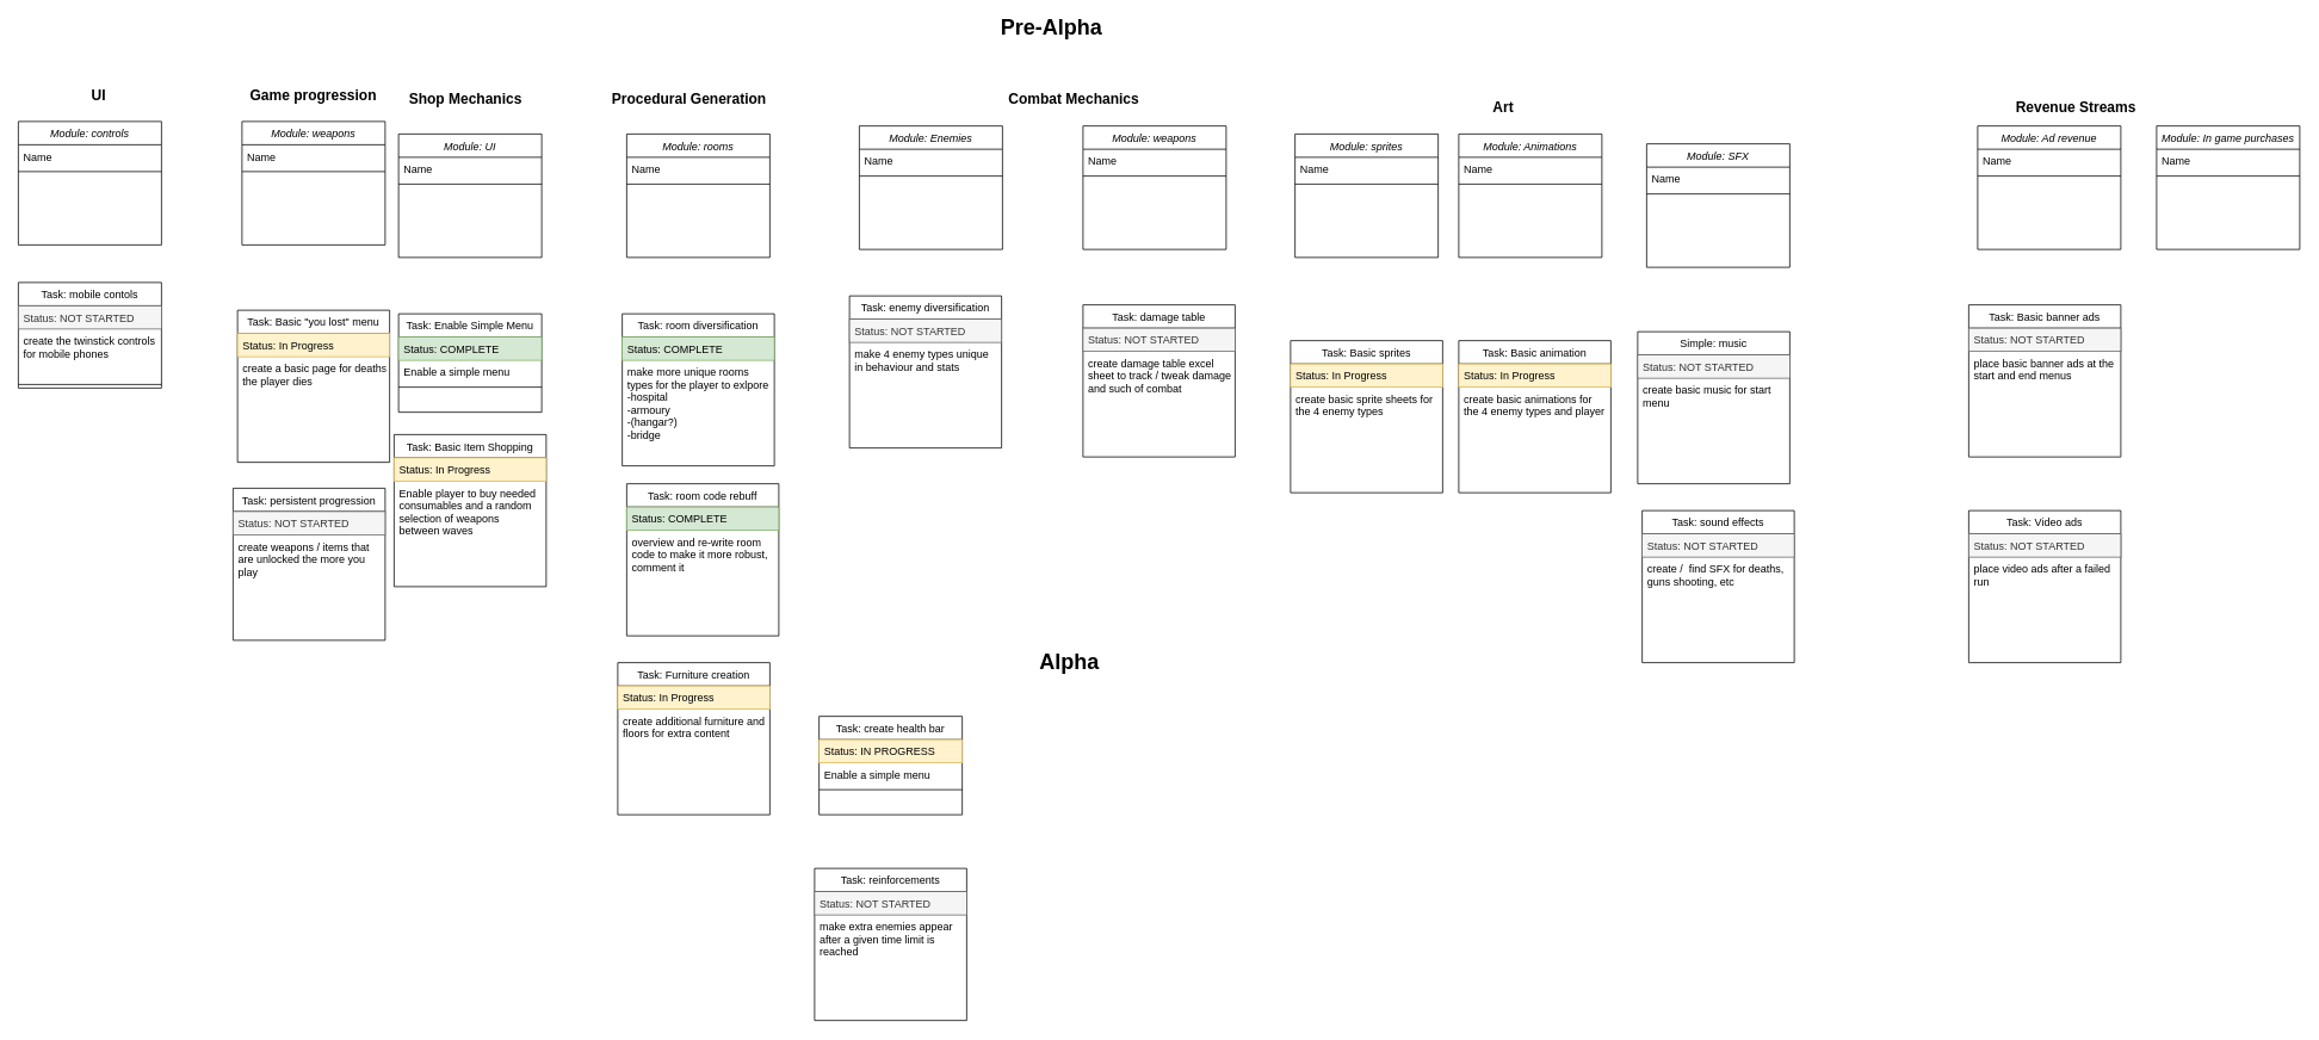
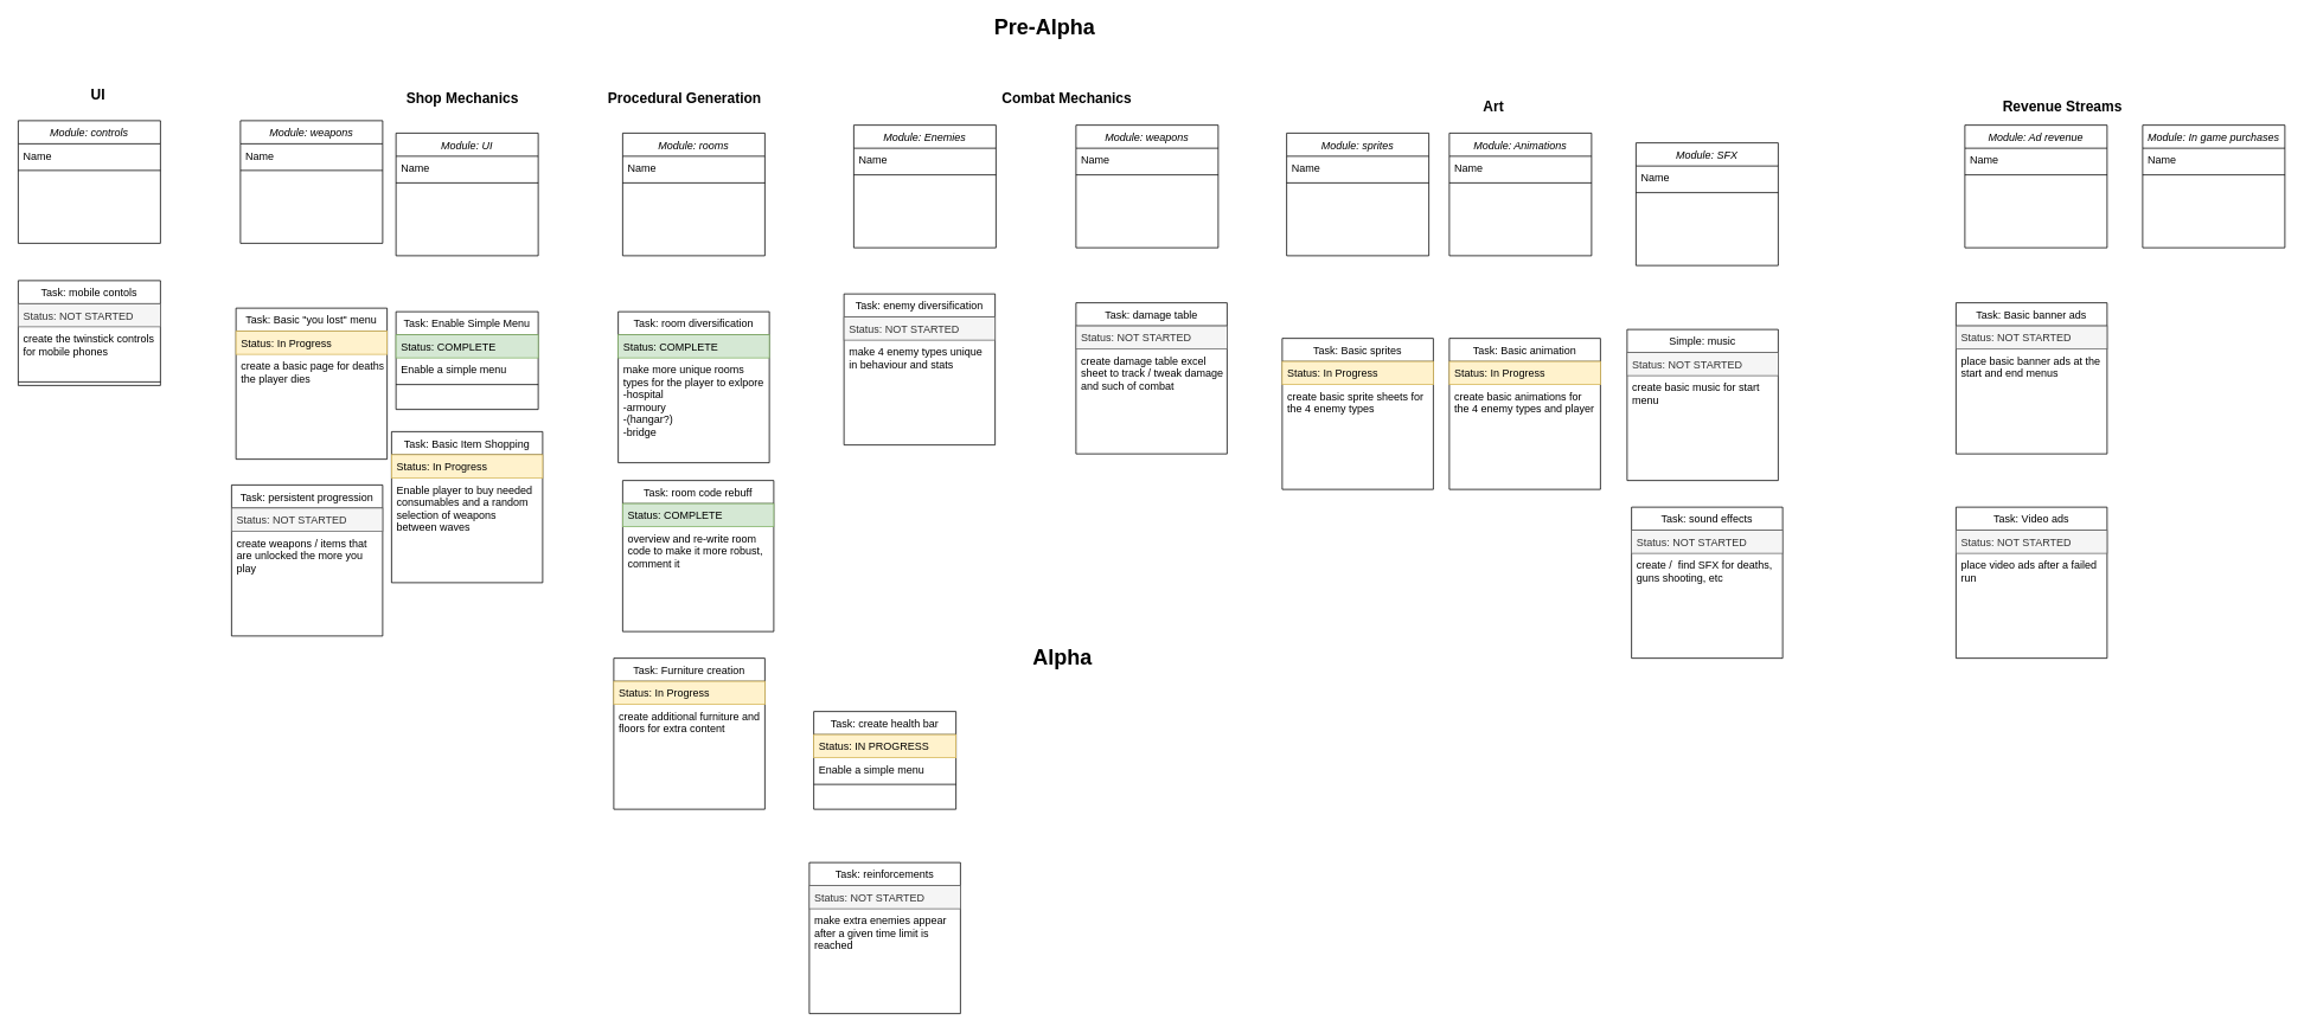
- <mxCell id="17" value="&lt;font style=&quot;font-size: 16px&quot;&gt;Game progression&lt;/font&gt;" style="text;html=1;strokeColor=none;fillColor=none;align=center;verticalAlign=middle;whiteSpace=wrap;rounded=0;fontStyle=1" parent="1" vertex="1"><mxGeometry x="260" y="95" width="180" height="20" as="geometry" /></mxCell>
